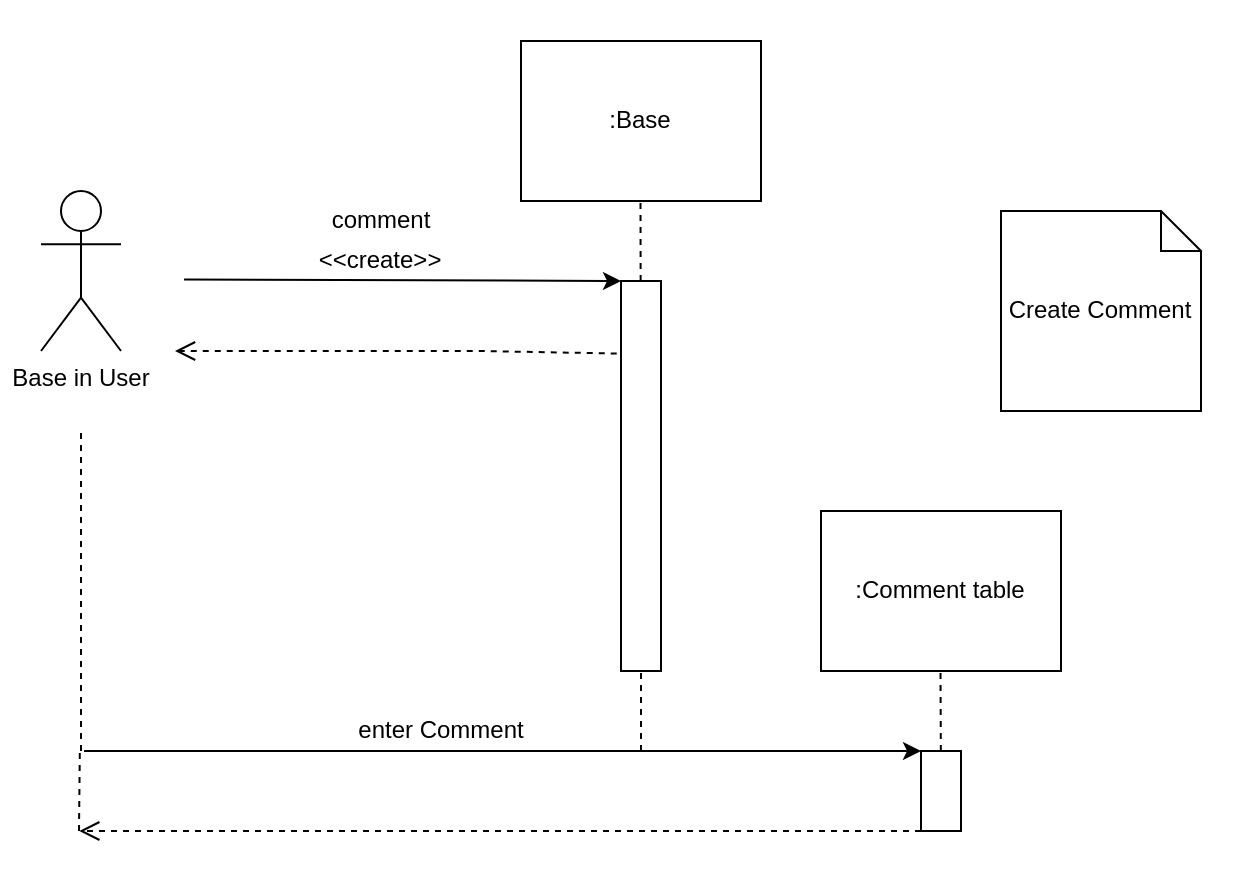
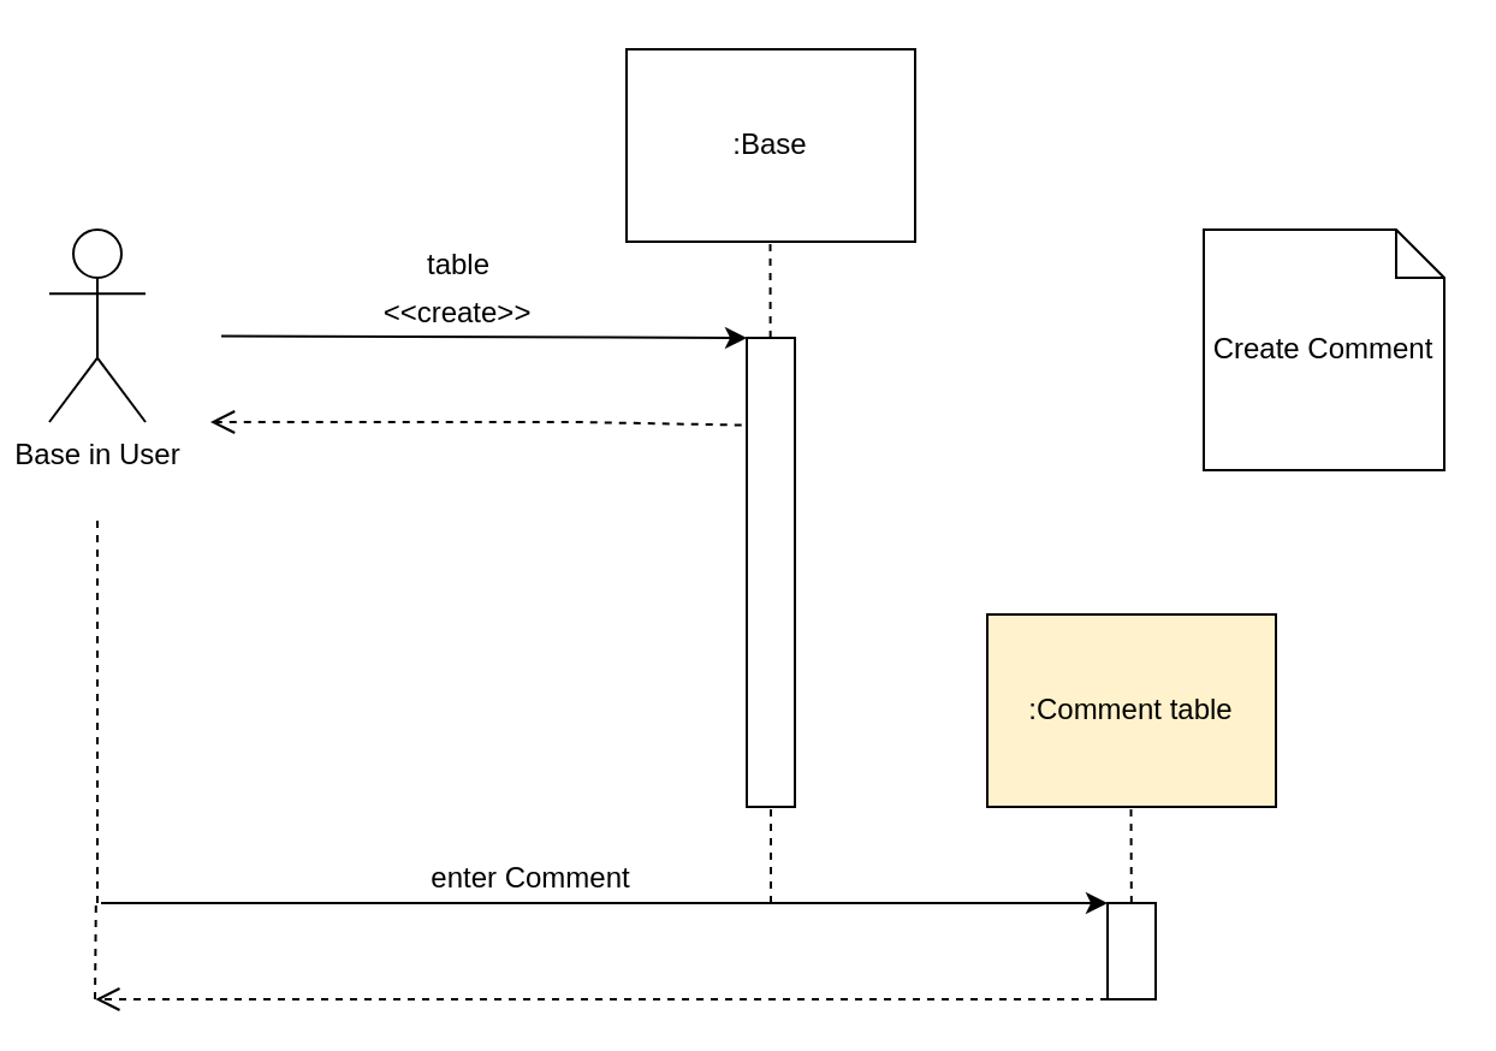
- <mxCell id="8" value="comment" style="text;html=1;align=center;verticalAlign=middle;resizable=0;points=[];autosize=1;strokeColor=none;fillColor=none;" parent="1" vertex="1"><mxGeometry x="150" y="95" width="80" height="30" as="geometry" /></mxCell>
+ <mxCell id="8" value="table" style="text;html=1;align=center;verticalAlign=middle;resizable=0;points=[];autosize=1;strokeColor=none;fillColor=none;" parent="1" vertex="1"><mxGeometry x="150" y="95" width="80" height="30" as="geometry" /></mxCell>
- <mxCell id="10" value="Create Comment" style="shape=note;size=20;whiteSpace=wrap;html=1;" parent="1" vertex="1"><mxGeometry x="500" y="105" width="100" height="100" as="geometry" /></mxCell>
+ <mxCell id="10" value="Create Comment" style="shape=note;size=20;whiteSpace=wrap;html=1;" parent="1" vertex="1"><mxGeometry x="500" y="95" width="100" height="100" as="geometry" /></mxCell>
- <mxCell id="15" value=":Comment table" style="rounded=0;whiteSpace=wrap;html=1;" parent="1" vertex="1"><mxGeometry x="410" y="255" width="120" height="80" as="geometry" /></mxCell>
+ <mxCell id="15" value=":Comment table" style="rounded=0;whiteSpace=wrap;html=1;fillColor=#fff2cc;" parent="1" vertex="1"><mxGeometry x="410" y="255" width="120" height="80" as="geometry" /></mxCell>
